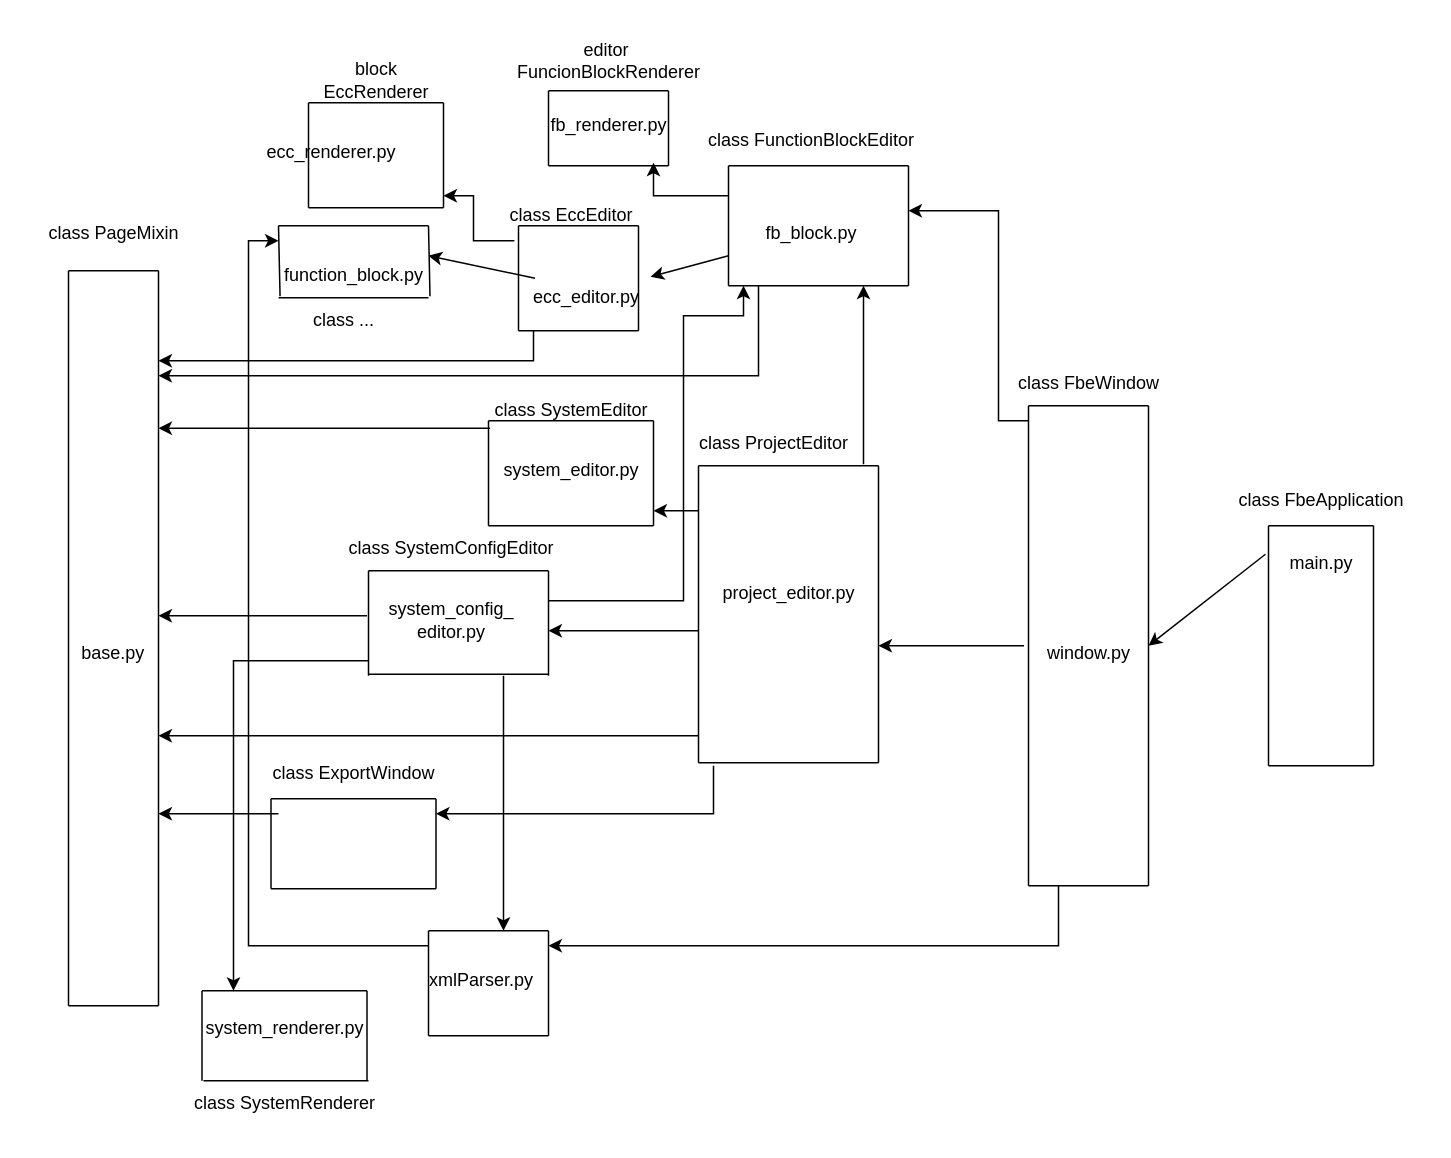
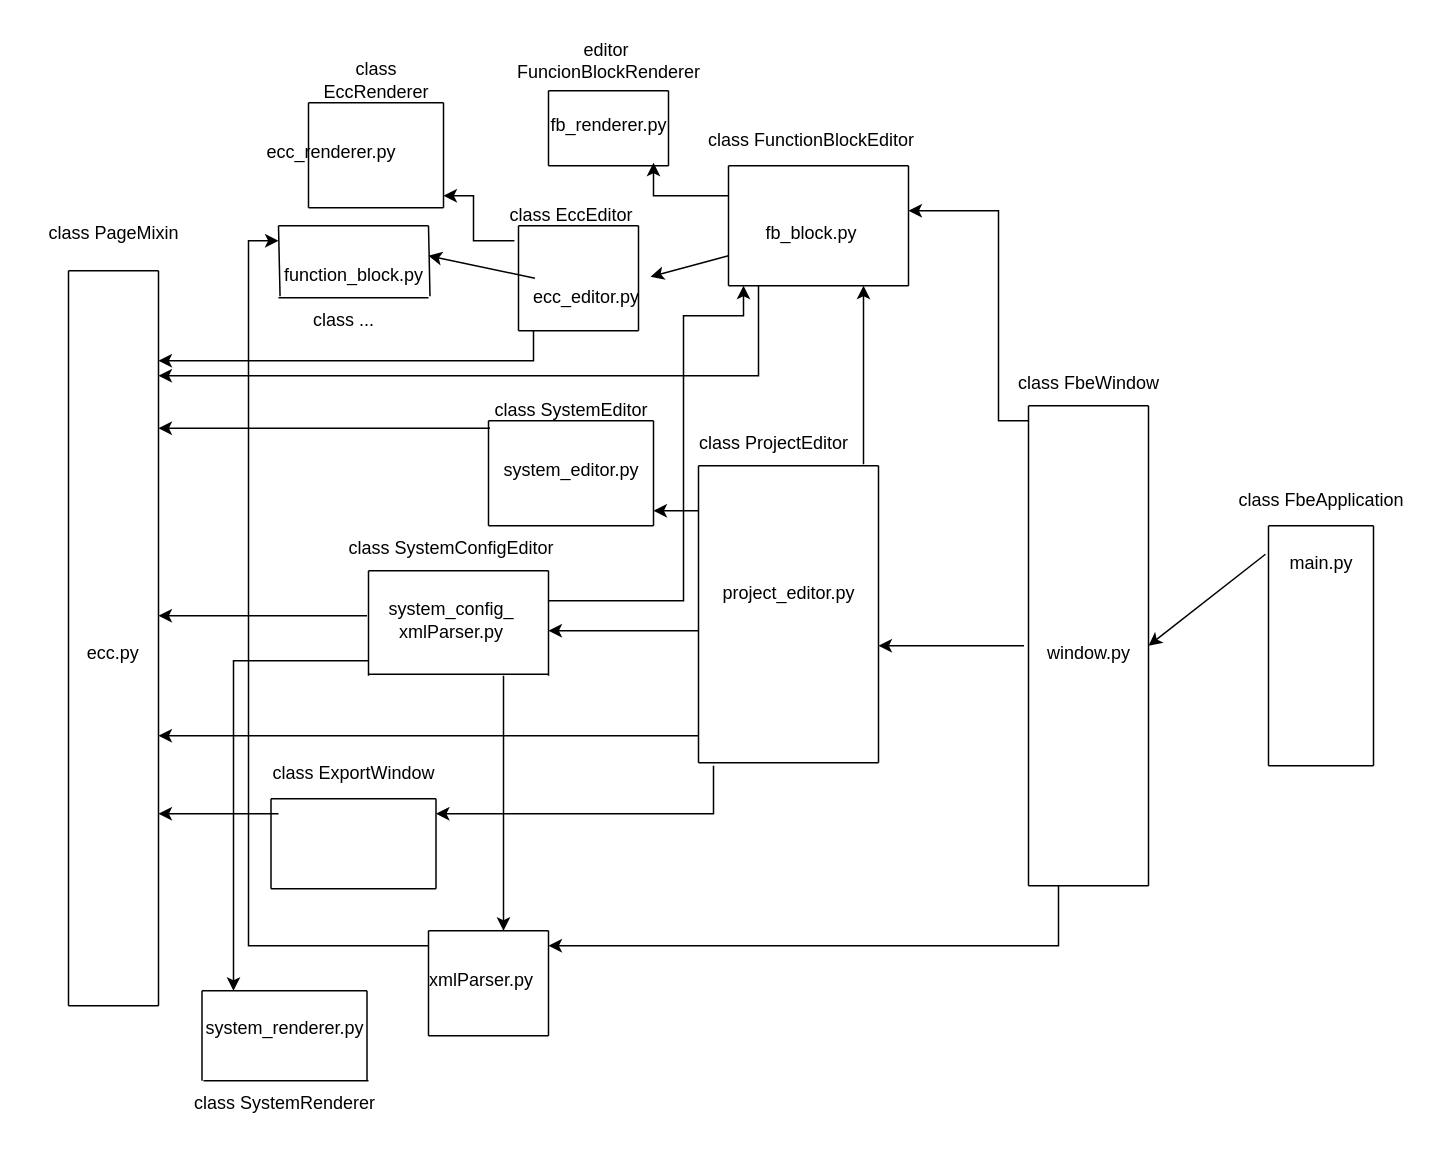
- <mxCell id="63" value="&lt;div&gt;block&lt;/div&gt;EccRenderer" style="text;html=1;align=center;verticalAlign=middle;resizable=0;points=[];autosize=1;strokeColor=none;fillColor=none;" parent="1" vertex="1"><mxGeometry x="205" y="33" width="90" height="40" as="geometry" /></mxCell>
+ <mxCell id="63" value="&lt;div&gt;class&lt;/div&gt;EccRenderer" style="text;html=1;align=center;verticalAlign=middle;resizable=0;points=[];autosize=1;strokeColor=none;fillColor=none;" parent="1" vertex="1"><mxGeometry x="205" y="33" width="90" height="40" as="geometry" /></mxCell>
- <mxCell id="94" value="system_config_&lt;div&gt;editor.py&lt;/div&gt;" style="text;html=1;align=center;verticalAlign=middle;resizable=0;points=[];autosize=1;strokeColor=none;fillColor=none;" parent="1" vertex="1"><mxGeometry y="393" width="110" height="40" as="geometry" x="245" /></mxCell>
+ <mxCell id="94" value="system_config_&lt;div&gt;xmlParser.py&lt;/div&gt;" style="text;html=1;align=center;verticalAlign=middle;resizable=0;points=[];autosize=1;strokeColor=none;fillColor=none;" parent="1" vertex="1"><mxGeometry y="393" width="110" height="40" as="geometry" x="245" /></mxCell>
- <mxCell id="6" value="&lt;div&gt;base.py&lt;/div&gt;" style="text;html=1;align=center;verticalAlign=middle;whiteSpace=wrap;rounded=0;" parent="1" vertex="1"><mxGeometry x="45" y="420" width="60" height="30" as="geometry" /></mxCell>
+ <mxCell id="6" value="&lt;div&gt;ecc.py&lt;/div&gt;" style="text;html=1;align=center;verticalAlign=middle;whiteSpace=wrap;rounded=0;" parent="1" vertex="1"><mxGeometry x="45" y="420" width="60" height="30" as="geometry" /></mxCell>
